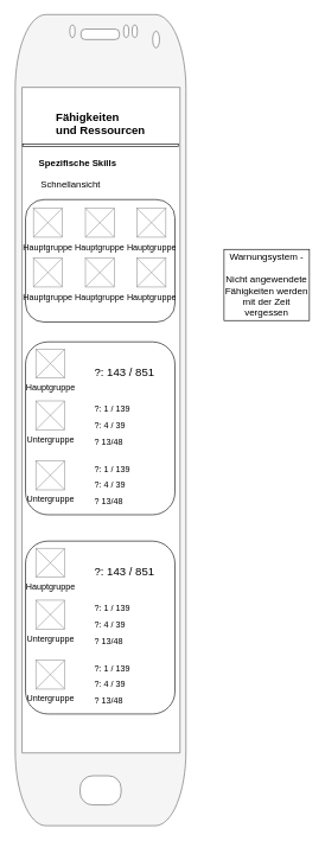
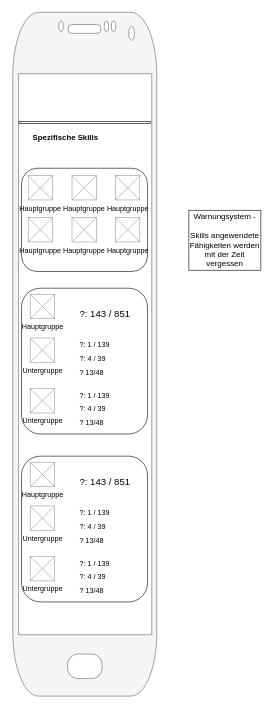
- <mxCell id="7" value="&lt;b style=&quot;text-align: center&quot;&gt;&lt;font style=&quot;font-size: 16px&quot;&gt;Fähigkeiten&amp;nbsp;&lt;br&gt;und Ressourcen&lt;/font&gt;&lt;/b&gt;" style="text;html=1;" parent="1" vertex="1"><mxGeometry x="76.3" y="147.73" width="127.39" height="40" as="geometry" /></mxCell>
- <mxCell id="21" value="&lt;font style=&quot;font-size: 13px ; font-weight: normal&quot; color=&quot;#000000&quot;&gt;Schnellansicht&lt;/font&gt;" style="text;html=1;strokeColor=none;fillColor=none;align=center;verticalAlign=middle;whiteSpace=wrap;rounded=0;shadow=0;comic=0;fontSize=13;fontColor=#737373;fontStyle=1" parent="1" vertex="1"><mxGeometry x="46.61" y="250" width="103.39" height="17.87" as="geometry" /></mxCell>
- <mxCell id="30" value="&lt;b style=&quot;font-weight: normal&quot; id=&quot;docs-internal-guid-914080f0-7fff-a035-b39f-3ac5ec78e152&quot;&gt;&lt;span style=&quot;font-size: 10pt ; font-family: &amp;#34;arial&amp;#34; ; color: rgb(0 , 0 , 0) ; background-color: rgb(255 , 255 , 255) ; font-weight: 400 ; font-style: normal ; font-variant: normal ; text-decoration: none ; vertical-align: baseline&quot;&gt;Warnungsystem - &lt;br&gt;&lt;br&gt;Nicht angewendete Fähigkeiten werden mit der Zeit vergessen&lt;/span&gt;&lt;/b&gt;" style="rounded=0;whiteSpace=wrap;html=1;" vertex="1" parent="1"><mxGeometry x="314" y="350" width="120" height="100" as="geometry" /></mxCell>
+ <mxCell id="30" value="&lt;b style=&quot;font-weight: normal&quot; id=&quot;docs-internal-guid-914080f0-7fff-a035-b39f-3ac5ec78e152&quot;&gt;&lt;span style=&quot;font-size: 10pt ; font-family: &amp;#34;arial&amp;#34; ; color: rgb(0 , 0 , 0) ; background-color: rgb(255 , 255 , 255) ; font-weight: 400 ; font-style: normal ; font-variant: normal ; text-decoration: none ; vertical-align: baseline&quot;&gt;Warnungsystem - &lt;br&gt;&lt;br&gt;Skills angewendete Fähigkeiten werden mit der Zeit vergessen&lt;/span&gt;&lt;/b&gt;" style="rounded=0;whiteSpace=wrap;html=1;" vertex="1" parent="1"><mxGeometry x="314" y="350" width="120" height="100" as="geometry" /></mxCell>
